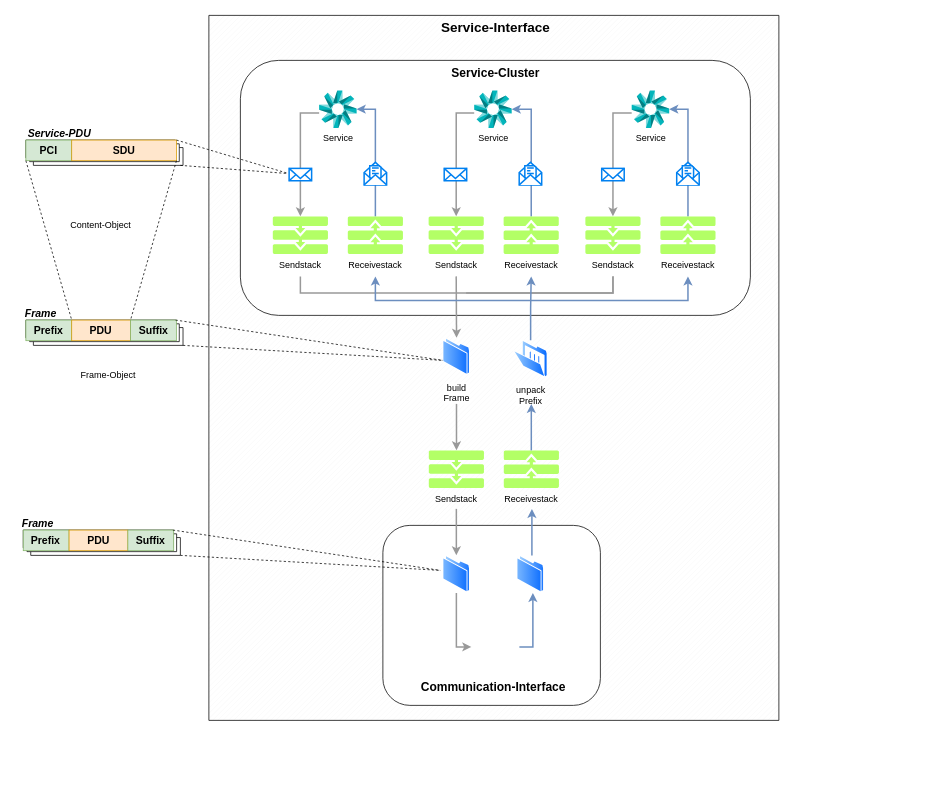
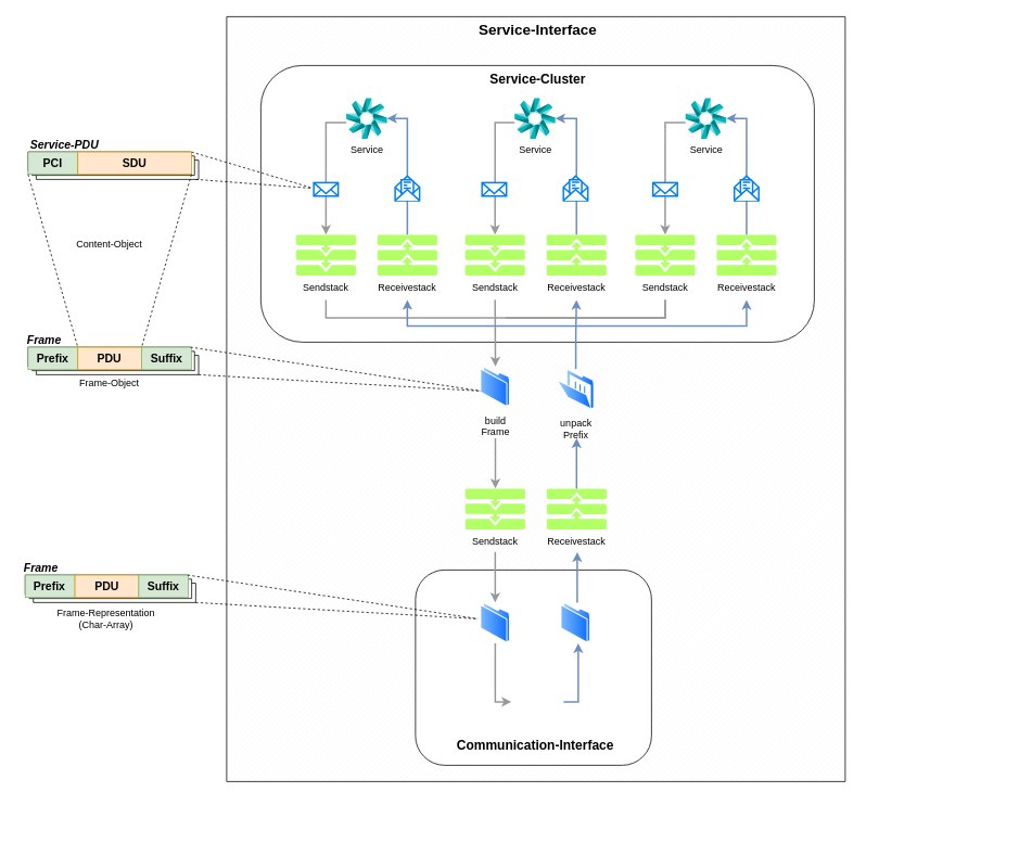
- <mxCell id="79" value="Frame-Object" style="text;html=1;align=center;verticalAlign=middle;whiteSpace=wrap;rounded=0;" vertex="1" parent="1"><mxGeometry x="70.53" y="490" width="146" height="20" as="geometry" /></mxCell>
+ <mxCell id="79" value="Frame-Object" style="text;html=1;align=center;verticalAlign=middle;whiteSpace=wrap;rounded=0;" vertex="1" parent="1"><mxGeometry x="60.53" y="460" width="146" height="20" as="geometry" /></mxCell>
+ <mxCell id="88" value="Frame-Representation&lt;div&gt;(Char-Array)&lt;/div&gt;" style="text;html=1;align=center;verticalAlign=middle;whiteSpace=wrap;rounded=0;" vertex="1" parent="1"><mxGeometry x="57" y="750" width="146" height="20" as="geometry" /></mxCell>
